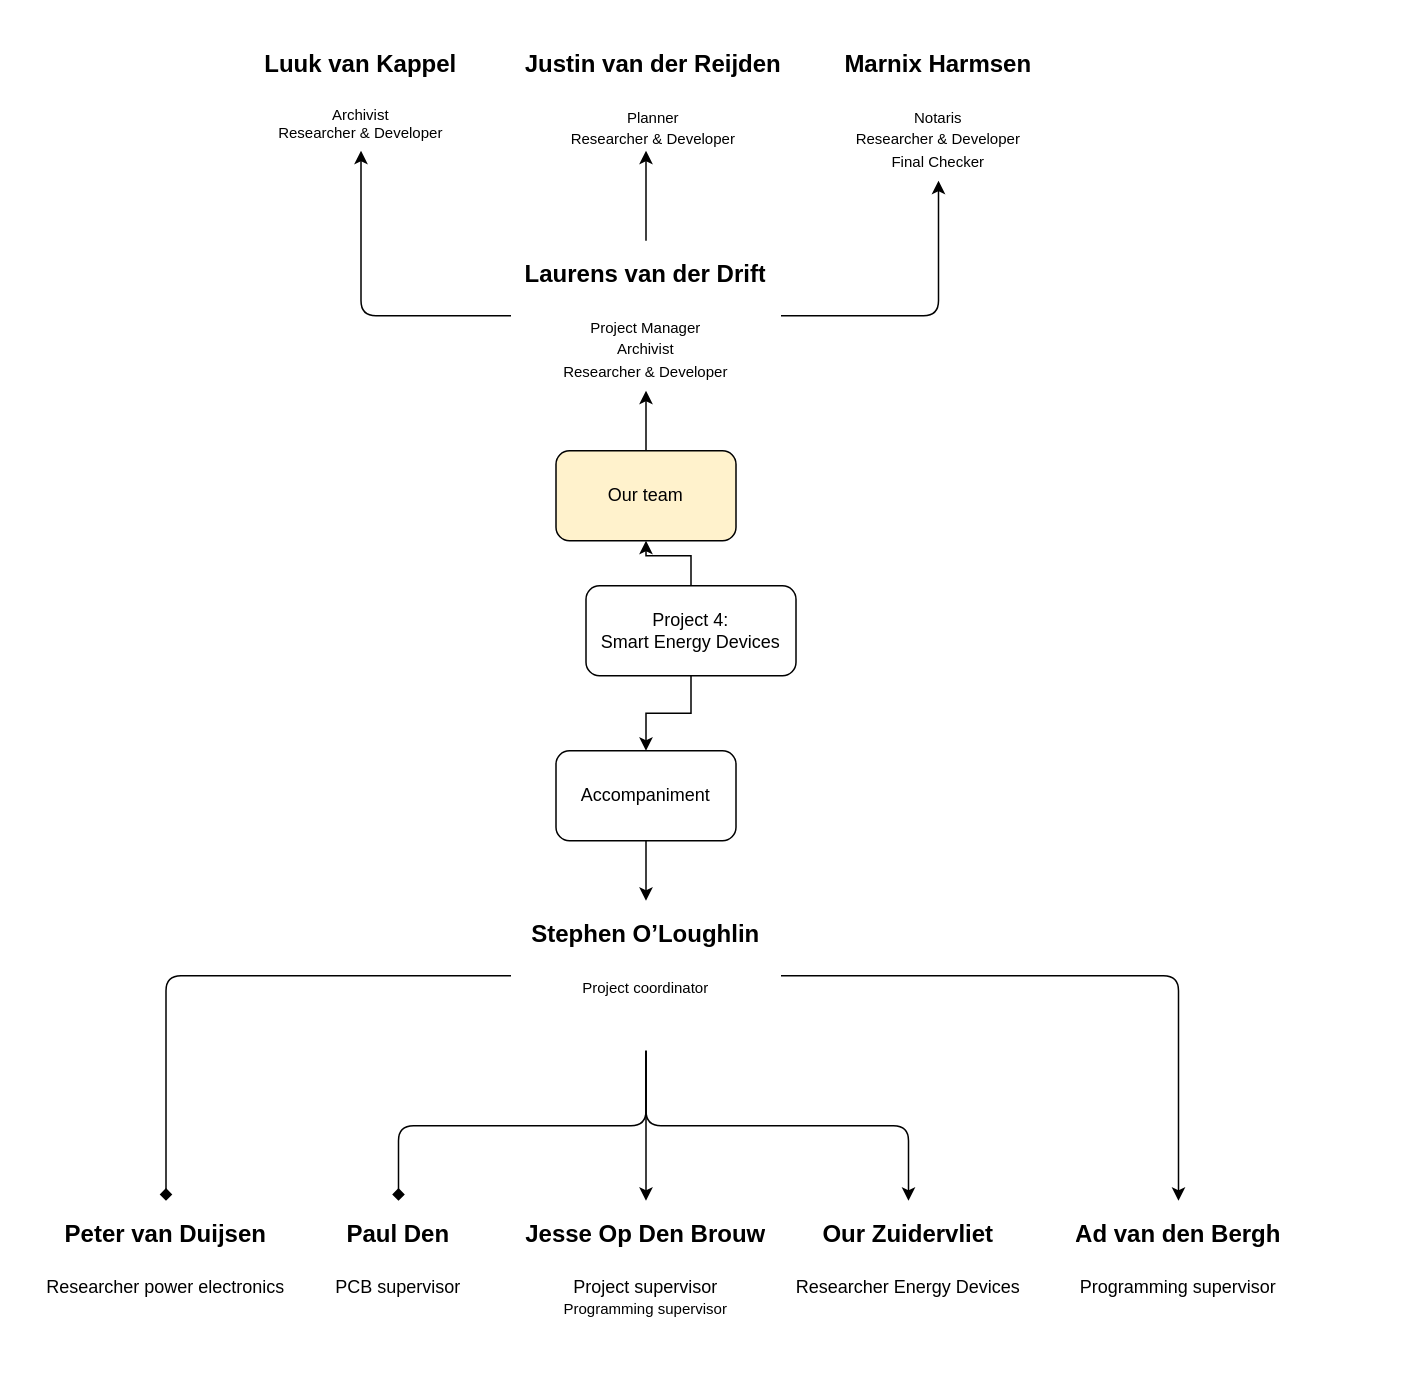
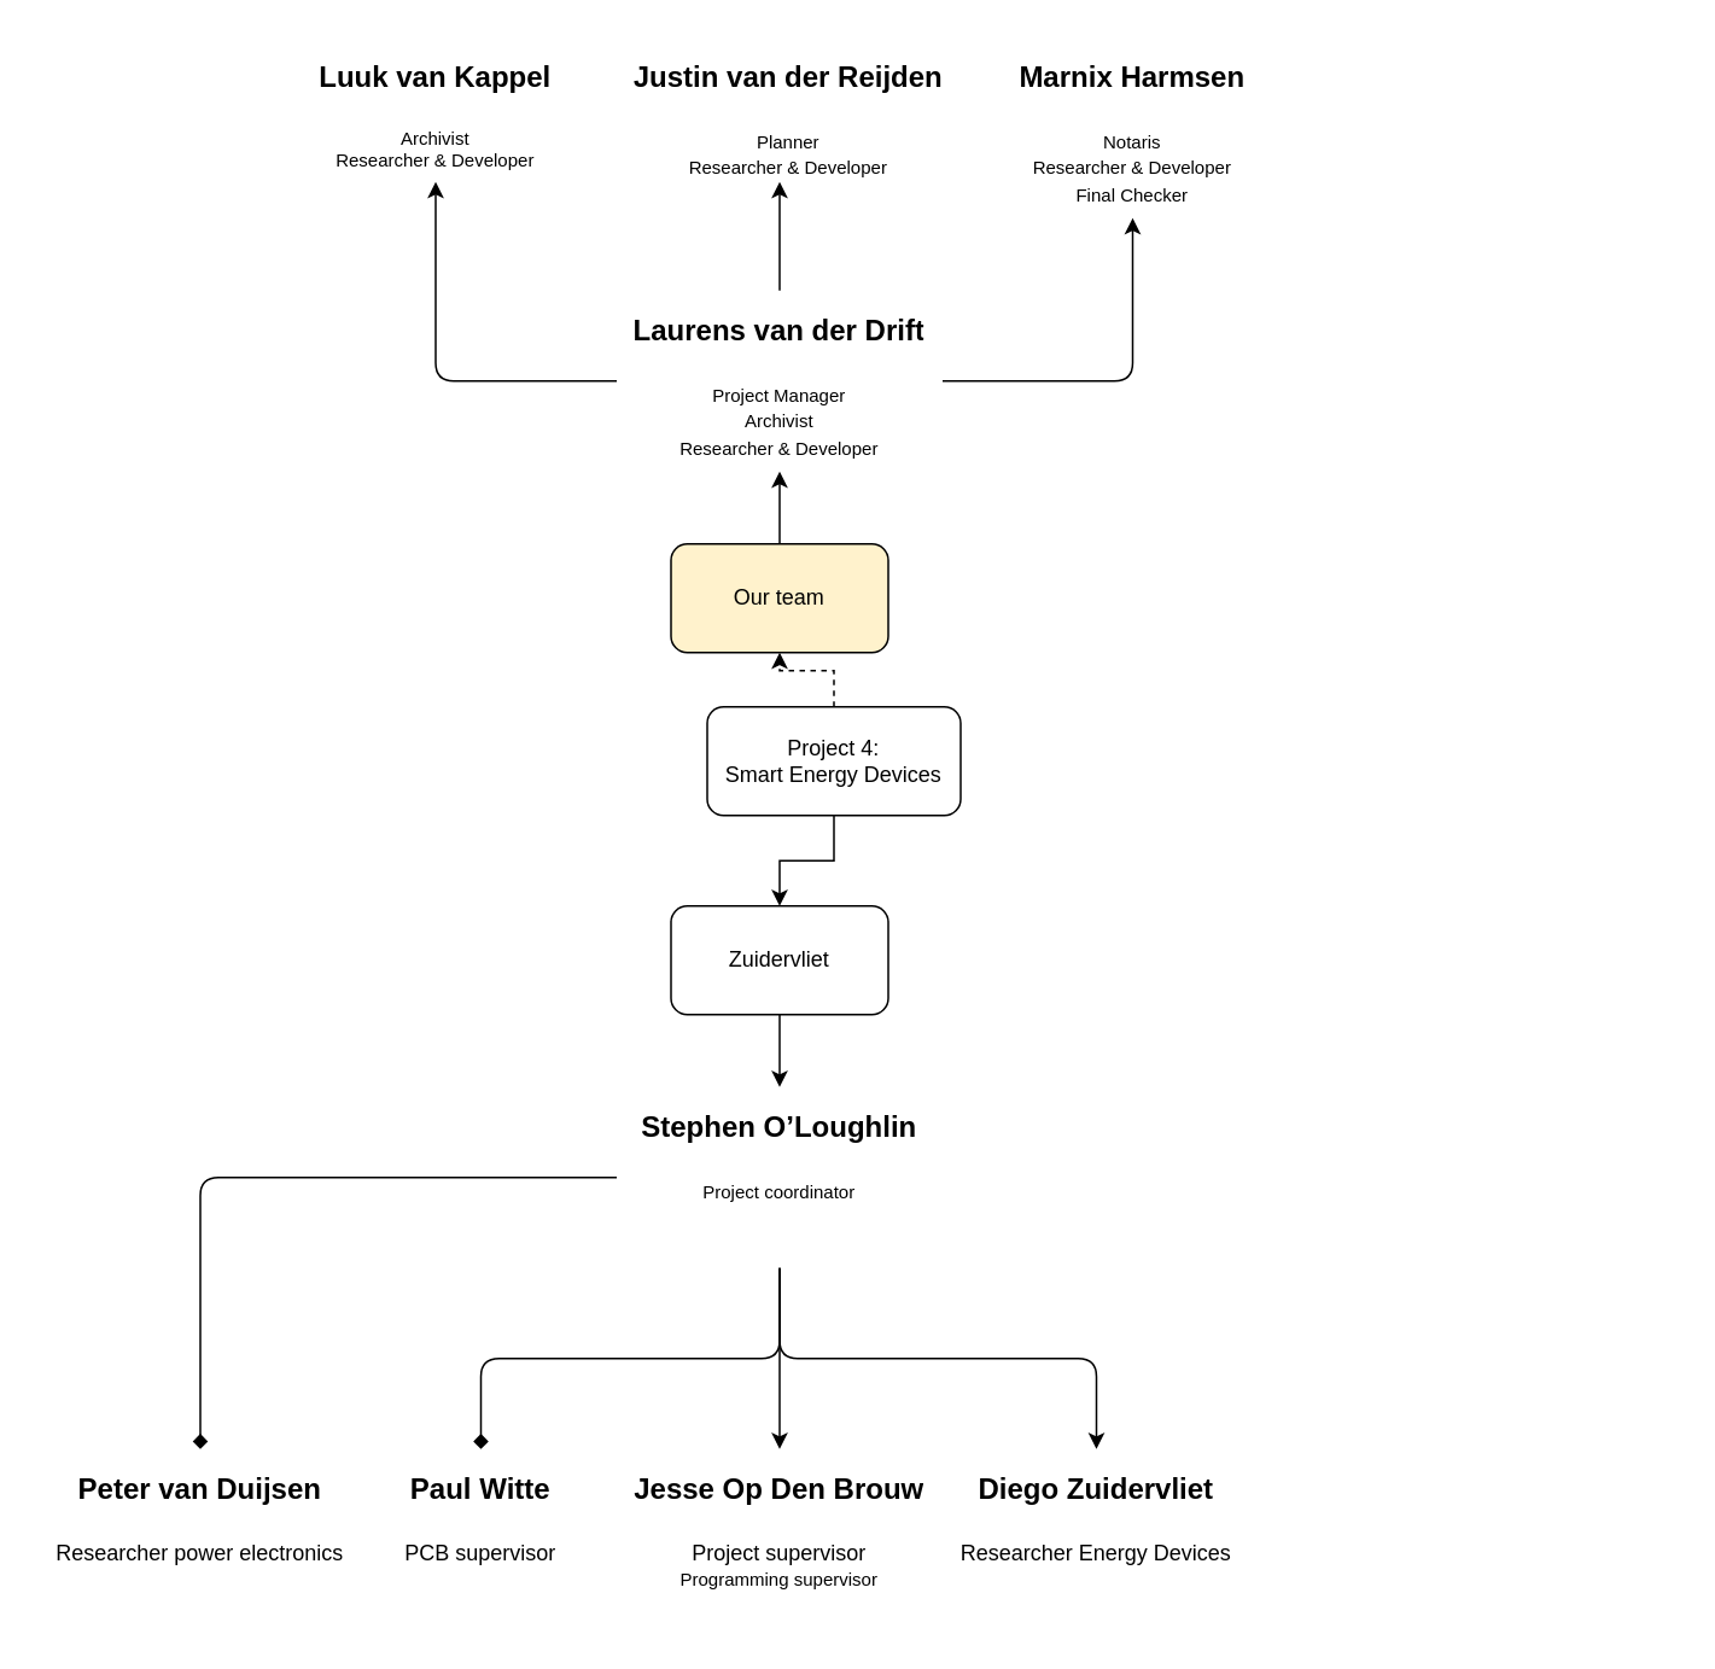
- <mxCell id="3" style="edgeStyle=orthogonalEdgeStyle;rounded=0;orthogonalLoop=1;jettySize=auto;html=1;entryX=0.5;entryY=1;entryDx=0;entryDy=0;" edge="1" parent="1" source="4" target="18"><mxGeometry relative="1" as="geometry" /></mxCell>
+ <mxCell id="3" style="edgeStyle=orthogonalEdgeStyle;rounded=0;orthogonalLoop=1;jettySize=auto;html=1;entryX=0.5;entryY=1;entryDx=0;entryDy=0;dashed=1;" edge="1" parent="1" source="4" target="18"><mxGeometry relative="1" as="geometry" /></mxCell>
- <mxCell id="6" value="Accompaniment" style="rounded=1;whiteSpace=wrap;html=1;" vertex="1" parent="1"><mxGeometry x="370" y="500" width="120" height="60" as="geometry" /></mxCell>
+ <mxCell id="6" value="Zuidervliet" style="rounded=1;whiteSpace=wrap;html=1;" vertex="1" parent="1"><mxGeometry x="370" y="500" width="120" height="60" as="geometry" /></mxCell>
- <mxCell id="8" style="edgeStyle=orthogonalEdgeStyle;orthogonalLoop=1;jettySize=auto;html=1;rounded=1;" edge="1" parent="1" source="12" target="14"><mxGeometry relative="1" as="geometry" /></mxCell>
- <mxCell id="16" value="&lt;h1&gt;&lt;font style=&quot;font-size: 16px;&quot;&gt;Paul Den&lt;/font&gt;&lt;br&gt;&lt;/h1&gt;&lt;p&gt;&lt;font style=&quot;&quot;&gt;PCB supervisor&lt;br&gt;&lt;/font&gt;&lt;/p&gt;" style="text;html=1;strokeColor=none;fillColor=none;spacing=5;spacingTop=-20;whiteSpace=wrap;overflow=hidden;rounded=0;align=center;" vertex="1" parent="1"><mxGeometry x="175" y="800" width="180" height="100" as="geometry" /></mxCell>
+ <mxCell id="16" value="&lt;h1&gt;&lt;font style=&quot;font-size: 16px;&quot;&gt;Paul Witte&lt;/font&gt;&lt;br&gt;&lt;/h1&gt;&lt;p&gt;&lt;font style=&quot;&quot;&gt;PCB supervisor&lt;br&gt;&lt;/font&gt;&lt;/p&gt;" style="text;html=1;strokeColor=none;fillColor=none;spacing=5;spacingTop=-20;whiteSpace=wrap;overflow=hidden;rounded=0;align=center;" vertex="1" parent="1"><mxGeometry x="175" y="800" width="180" height="100" as="geometry" /></mxCell>
- <mxCell id="15" value="&lt;h1&gt;&lt;font style=&quot;font-size: 16px;&quot;&gt;Our Zuidervliet&lt;/font&gt;&lt;br&gt;&lt;/h1&gt;&lt;p&gt;&lt;font style=&quot;&quot;&gt;Researcher Energy Devices&lt;br&gt;&lt;/font&gt;&lt;/p&gt;" style="text;html=1;strokeColor=none;fillColor=none;spacing=5;spacingTop=-20;whiteSpace=wrap;overflow=hidden;rounded=0;align=center;" vertex="1" parent="1"><mxGeometry x="515" y="800" width="180" height="100" as="geometry" /></mxCell>
+ <mxCell id="15" value="&lt;h1&gt;&lt;font style=&quot;font-size: 16px;&quot;&gt;Diego Zuidervliet&lt;/font&gt;&lt;br&gt;&lt;/h1&gt;&lt;p&gt;&lt;font style=&quot;&quot;&gt;Researcher Energy Devices&lt;br&gt;&lt;/font&gt;&lt;/p&gt;" style="text;html=1;strokeColor=none;fillColor=none;spacing=5;spacingTop=-20;whiteSpace=wrap;overflow=hidden;rounded=0;align=center;" vertex="1" parent="1"><mxGeometry x="515" y="800" width="180" height="100" as="geometry" /></mxCell>
- <mxCell id="14" value="&lt;h1&gt;&lt;font style=&quot;font-size: 16px;&quot;&gt;Ad van den Bergh&lt;/font&gt;&lt;br&gt;&lt;/h1&gt;&lt;p&gt;&lt;font style=&quot;&quot;&gt;Programming supervisor&lt;br&gt;&lt;/font&gt;&lt;/p&gt;" style="text;html=1;strokeColor=none;fillColor=none;spacing=5;spacingTop=-20;whiteSpace=wrap;overflow=hidden;rounded=0;align=center;" vertex="1" parent="1"><mxGeometry x="695" y="800" width="180" height="100" as="geometry" /></mxCell>
